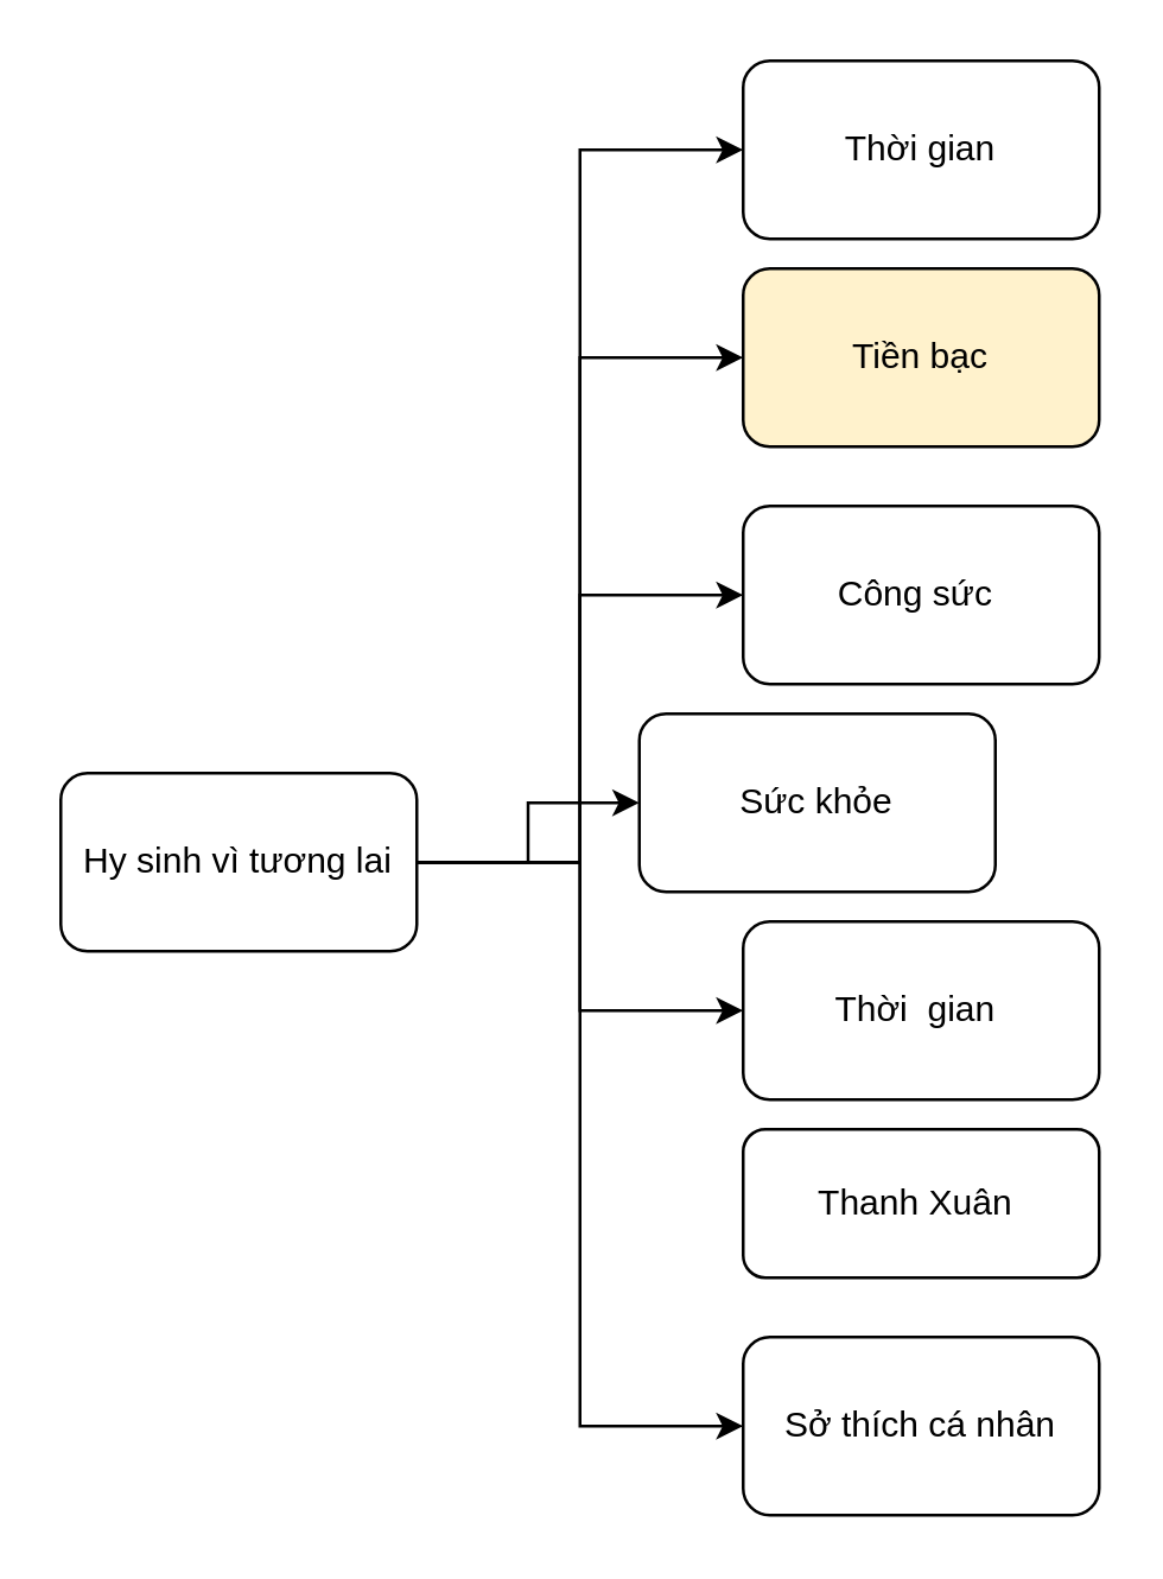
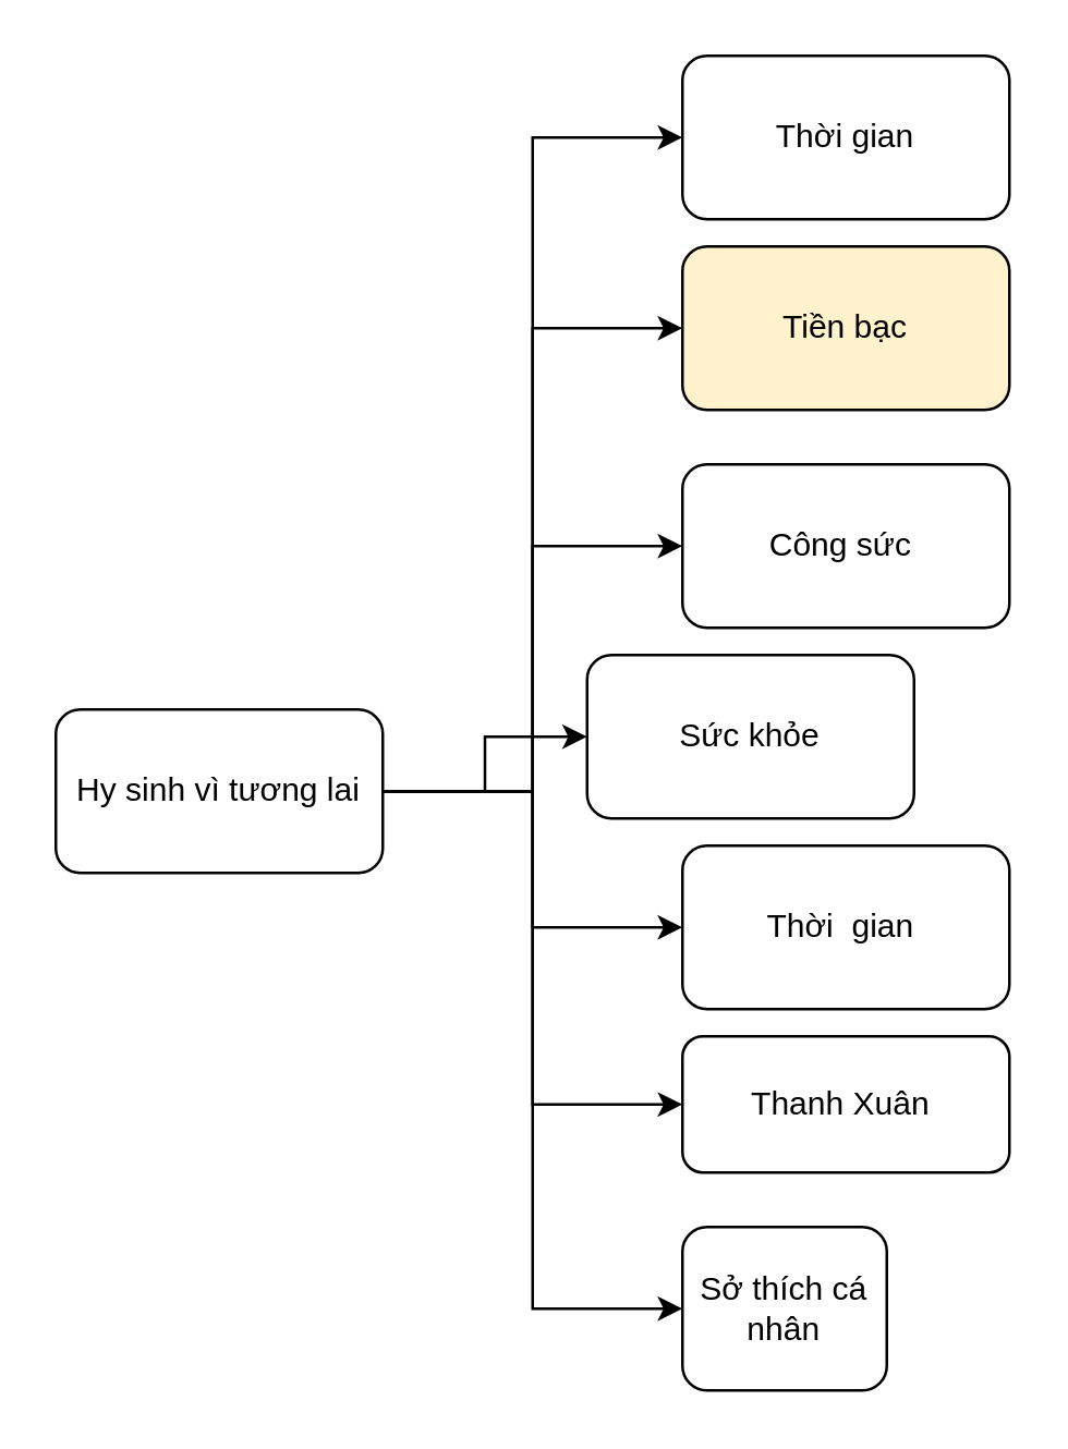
+ <mxCell id="7" style="edgeStyle=orthogonalEdgeStyle;rounded=0;orthogonalLoop=1;jettySize=auto;html=1;entryX=0;entryY=0.5;entryDx=0;entryDy=0;" edge="1" parent="1" source="9" target="15"><mxGeometry relative="1" as="geometry" /></mxCell>
- <mxCell id="16" value="Sở thích cá nhân" style="rounded=1;whiteSpace=wrap;html=1;" vertex="1" parent="1"><mxGeometry x="250" y="450" width="120" height="60" as="geometry" /></mxCell>
+ <mxCell id="16" value="Sở thích cá nhân" style="rounded=1;whiteSpace=wrap;html=1;" vertex="1" parent="1"><mxGeometry x="250" y="450" width="75" height="60" as="geometry" /></mxCell>
